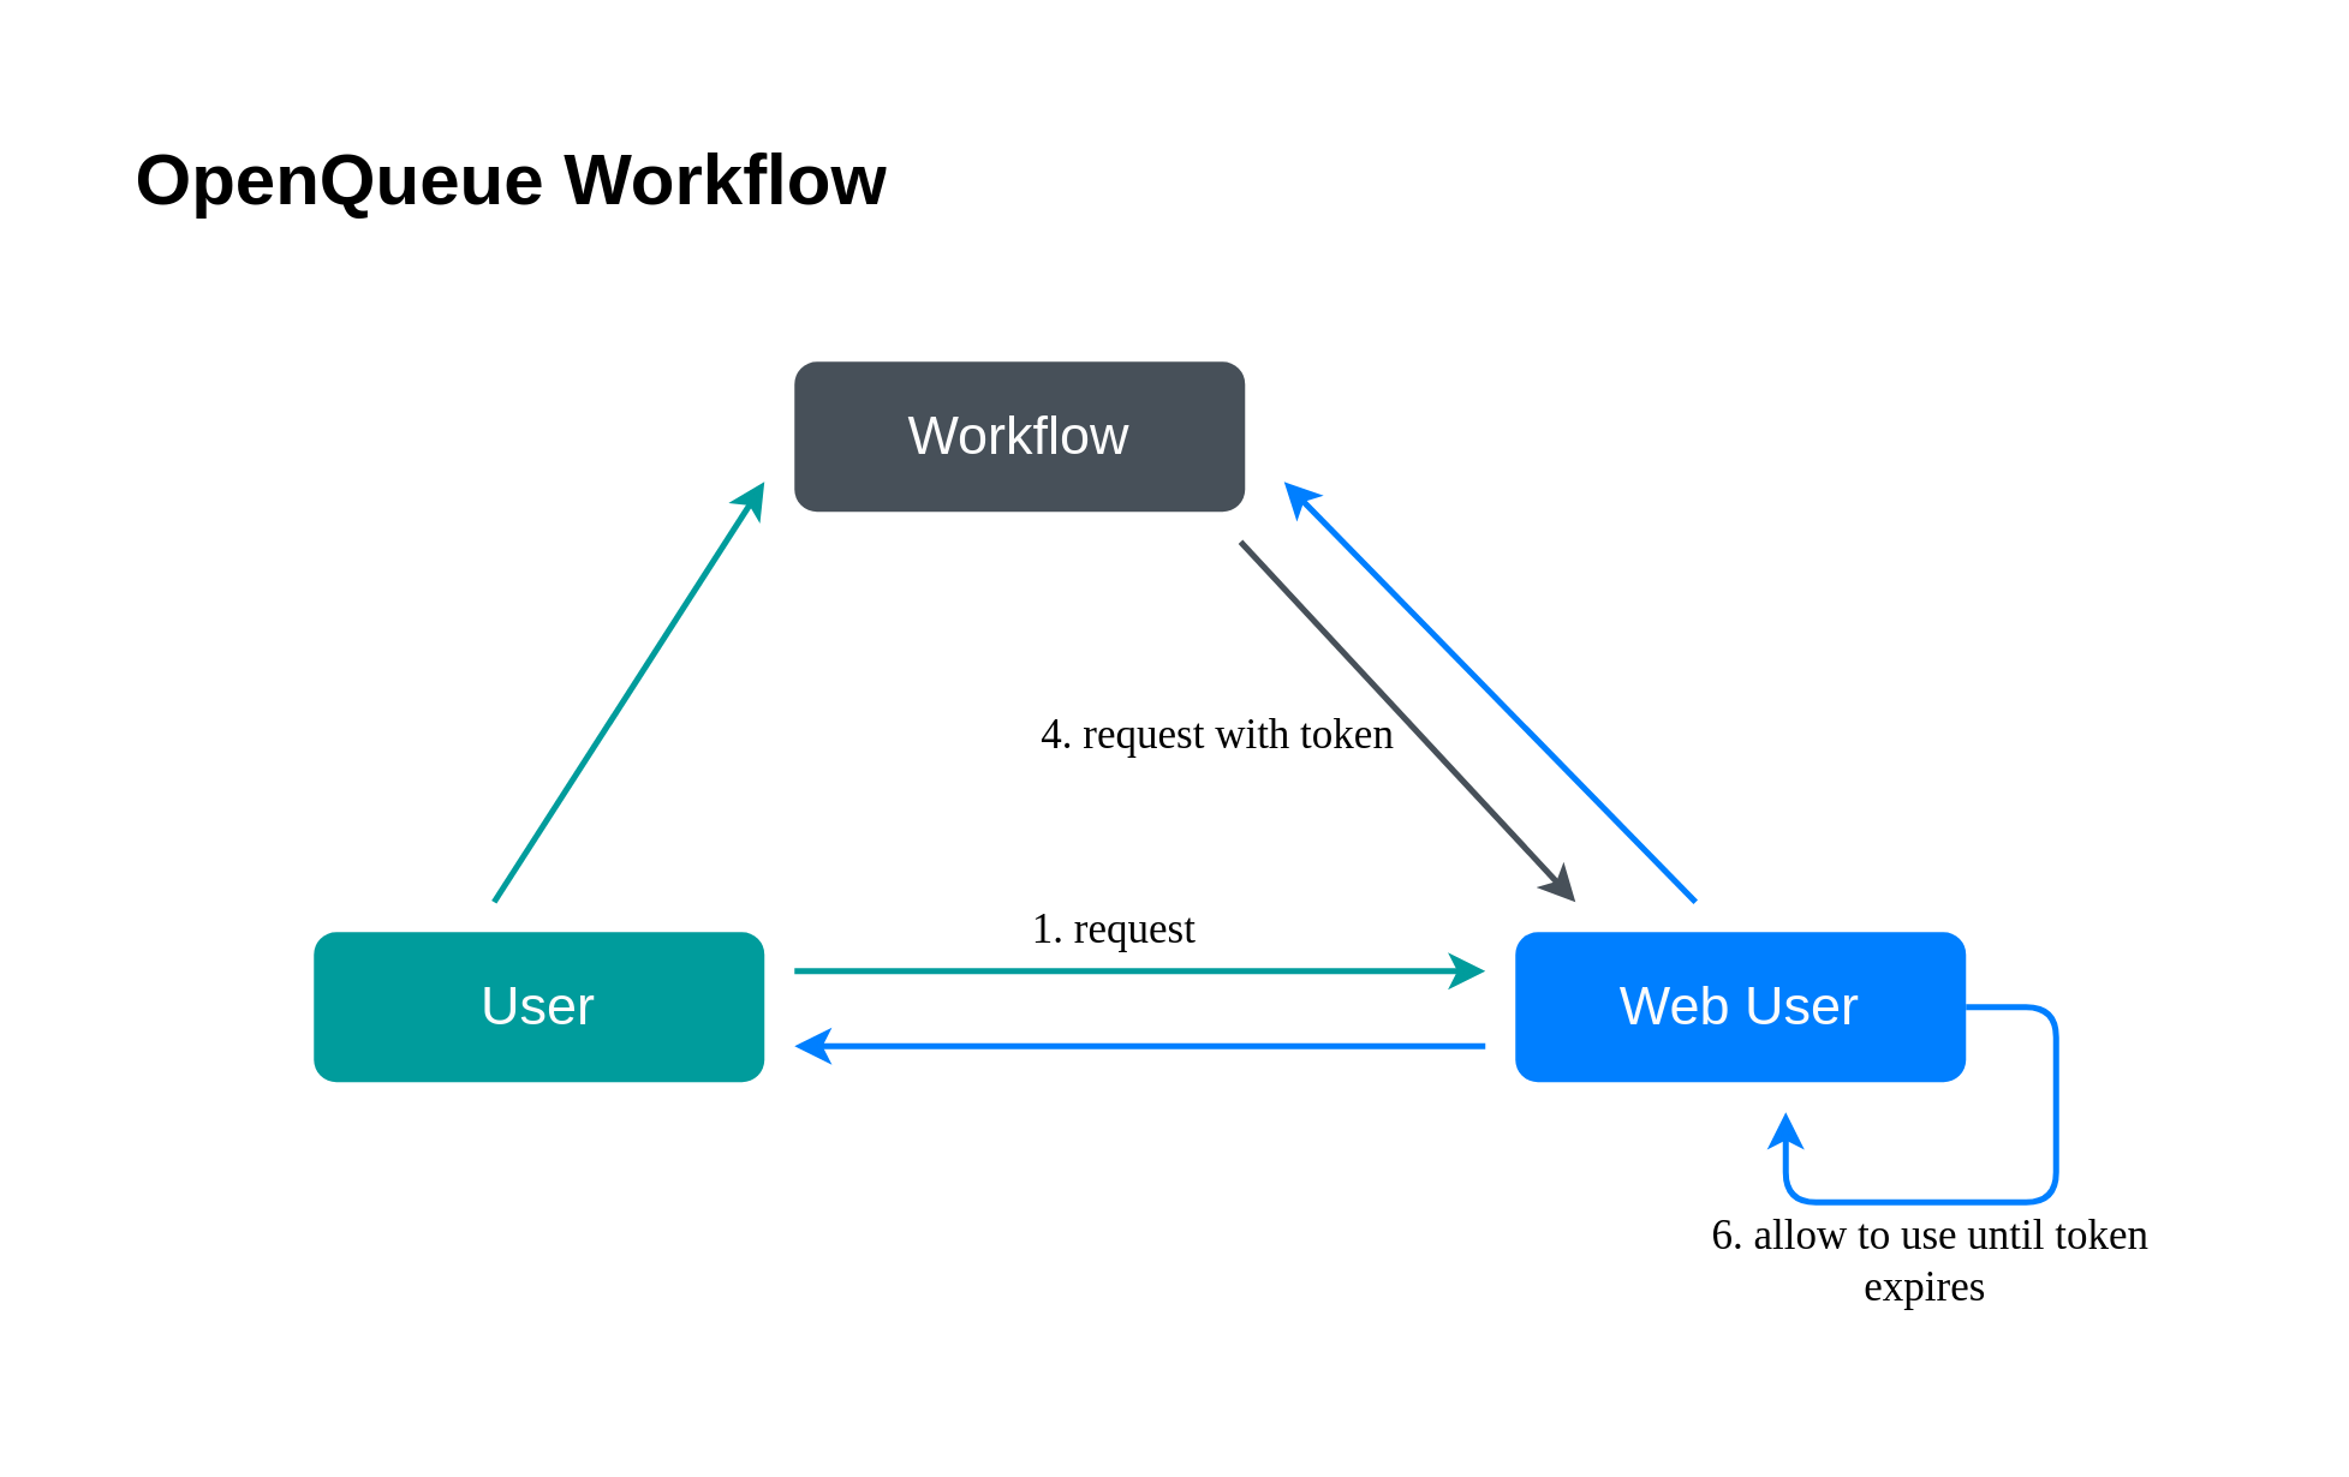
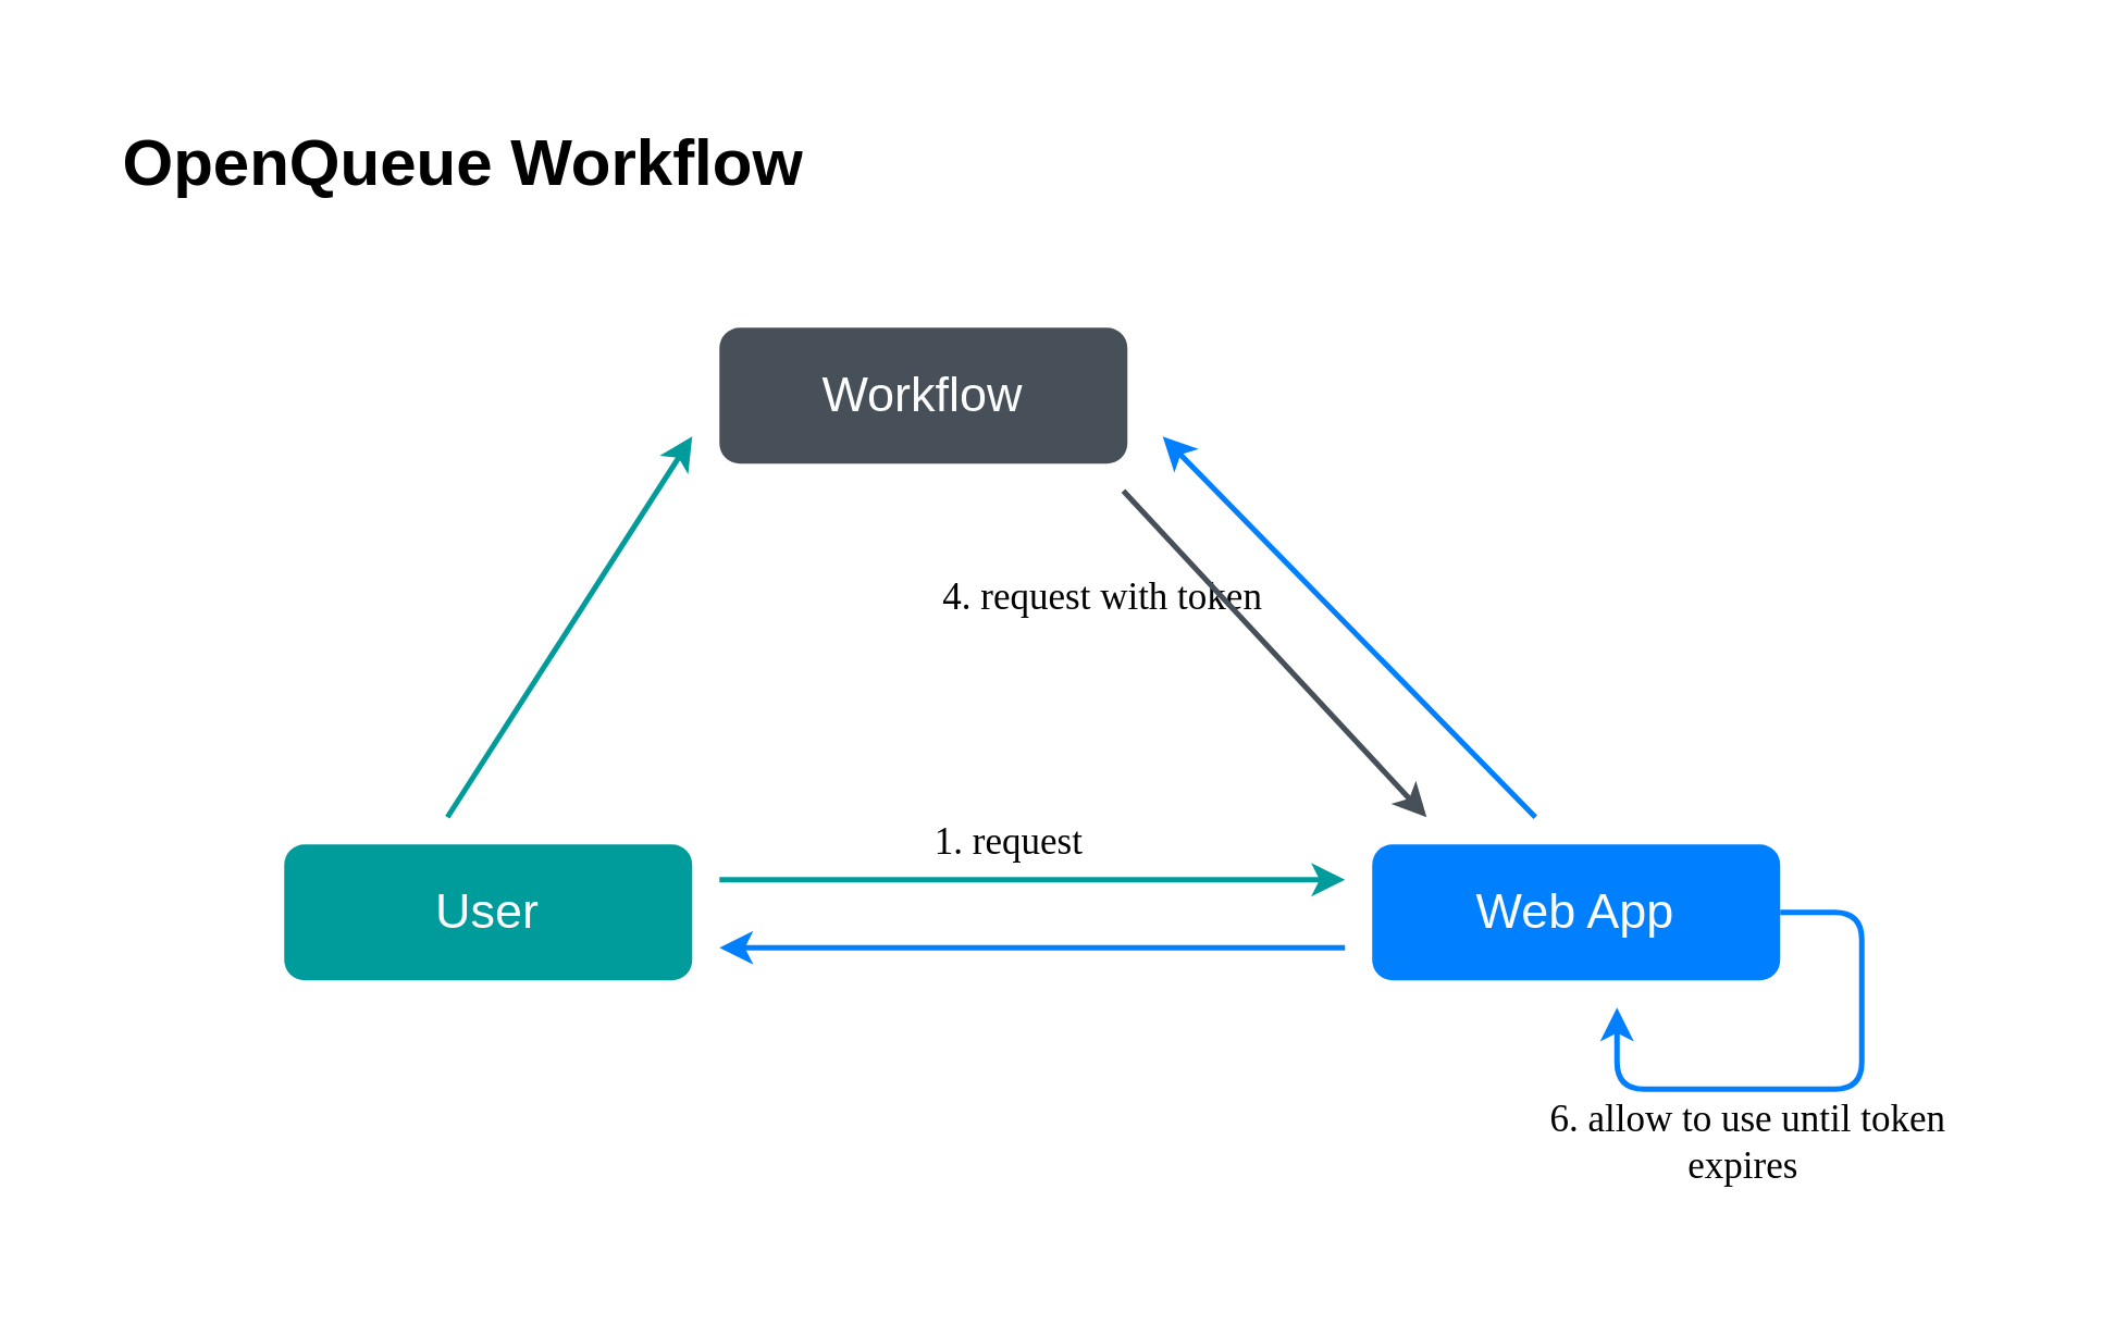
- <mxCell id="10" value="&lt;font style=&quot;font-size: 14px&quot; face=&quot;Verdana&quot;&gt;4. request with token&amp;nbsp;&lt;/font&gt;" style="text;html=1;strokeColor=none;fillColor=none;align=center;verticalAlign=middle;whiteSpace=wrap;rounded=0;" parent="1" vertex="1"><mxGeometry x="334" y="230" width="146" height="30" as="geometry" /></mxCell>
+ <mxCell id="10" value="&lt;font style=&quot;font-size: 14px&quot; face=&quot;Verdana&quot;&gt;4. request with token&amp;nbsp;&lt;/font&gt;" style="text;html=1;strokeColor=none;fillColor=none;align=center;verticalAlign=middle;whiteSpace=wrap;rounded=0;" parent="1" vertex="1"><mxGeometry x="334" y="205" width="146" height="30" as="geometry" /></mxCell>
- <mxCell id="4" value="&lt;font color=&quot;#fcfcfc&quot;&gt;&lt;span style=&quot;font-size: 18px&quot;&gt;Web User&lt;/span&gt;&lt;/font&gt;" style="rounded=1;whiteSpace=wrap;html=1;fillColor=#007FFF;strokeColor=none;" parent="1" vertex="1"><mxGeometry x="504" y="310" width="150" height="50" as="geometry" /></mxCell>
+ <mxCell id="4" value="&lt;font color=&quot;#fcfcfc&quot;&gt;&lt;span style=&quot;font-size: 18px&quot;&gt;Web App&lt;/span&gt;&lt;/font&gt;" style="rounded=1;whiteSpace=wrap;html=1;fillColor=#007FFF;strokeColor=none;" parent="1" vertex="1"><mxGeometry x="504" y="310" width="150" height="50" as="geometry" /></mxCell>
